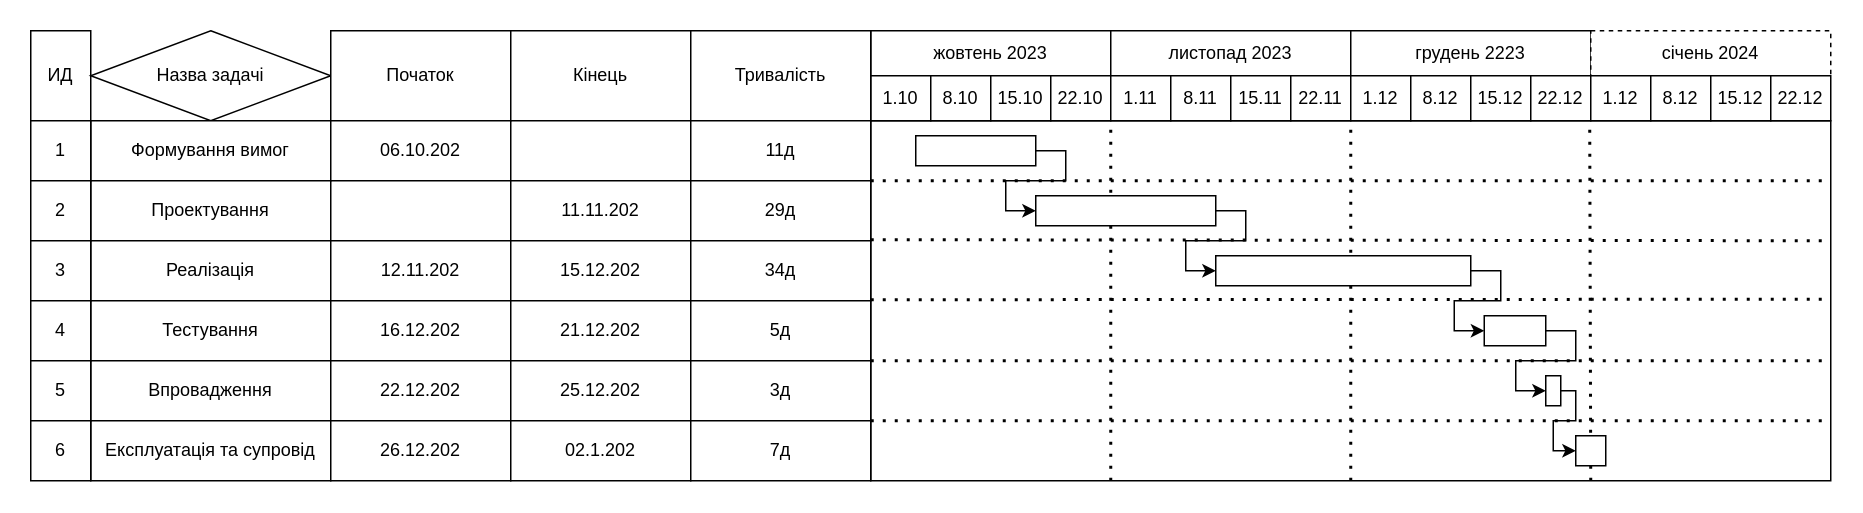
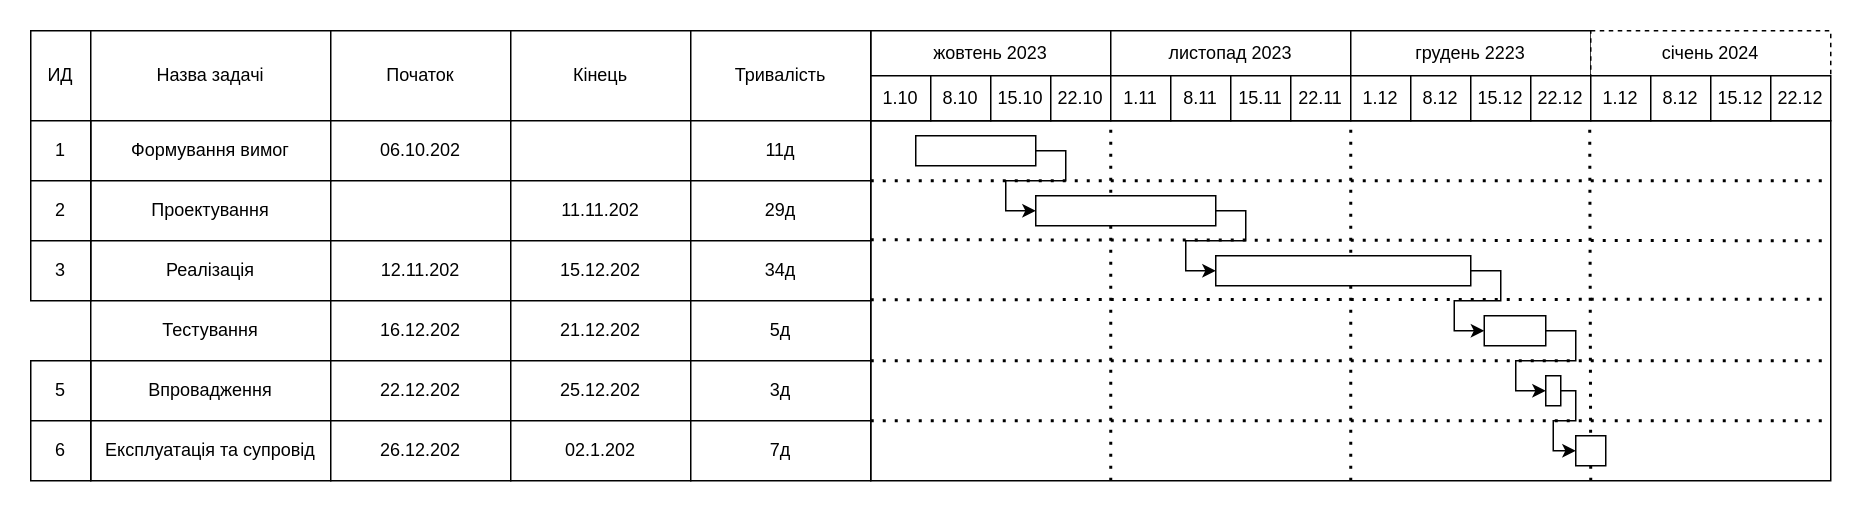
- <mxCell id="7" value="Назва задачі" style="rhombus;whiteSpace=wrap;html=1;" vertex="1" parent="1"><mxGeometry x="60" y="20" width="160" height="60" as="geometry" /></mxCell>
+ <mxCell id="7" value="Назва задачі" style="rounded=0;whiteSpace=wrap;html=1;" vertex="1" parent="1"><mxGeometry x="60" y="20" width="160" height="60" as="geometry" /></mxCell>
- <mxCell id="33" value="4" style="rounded=0;whiteSpace=wrap;html=1;" vertex="1" parent="1"><mxGeometry x="20" y="200" width="40" height="40" as="geometry" /></mxCell>
